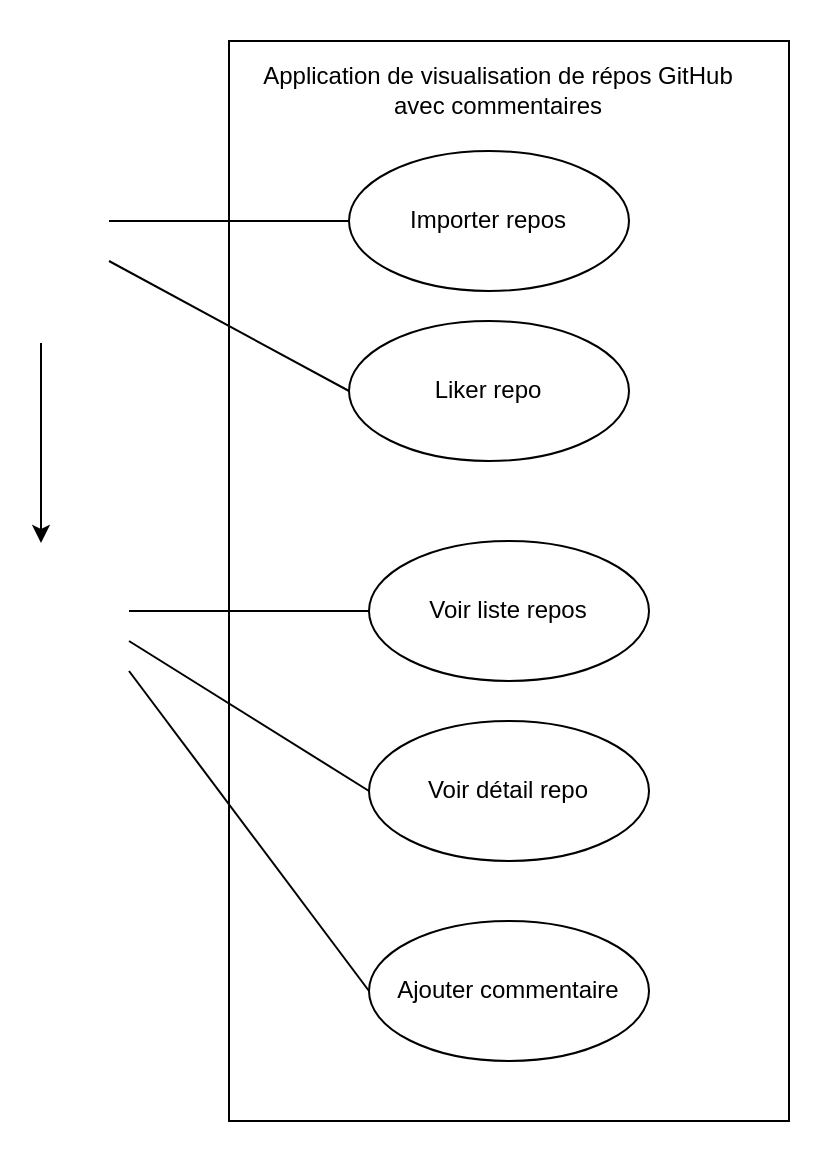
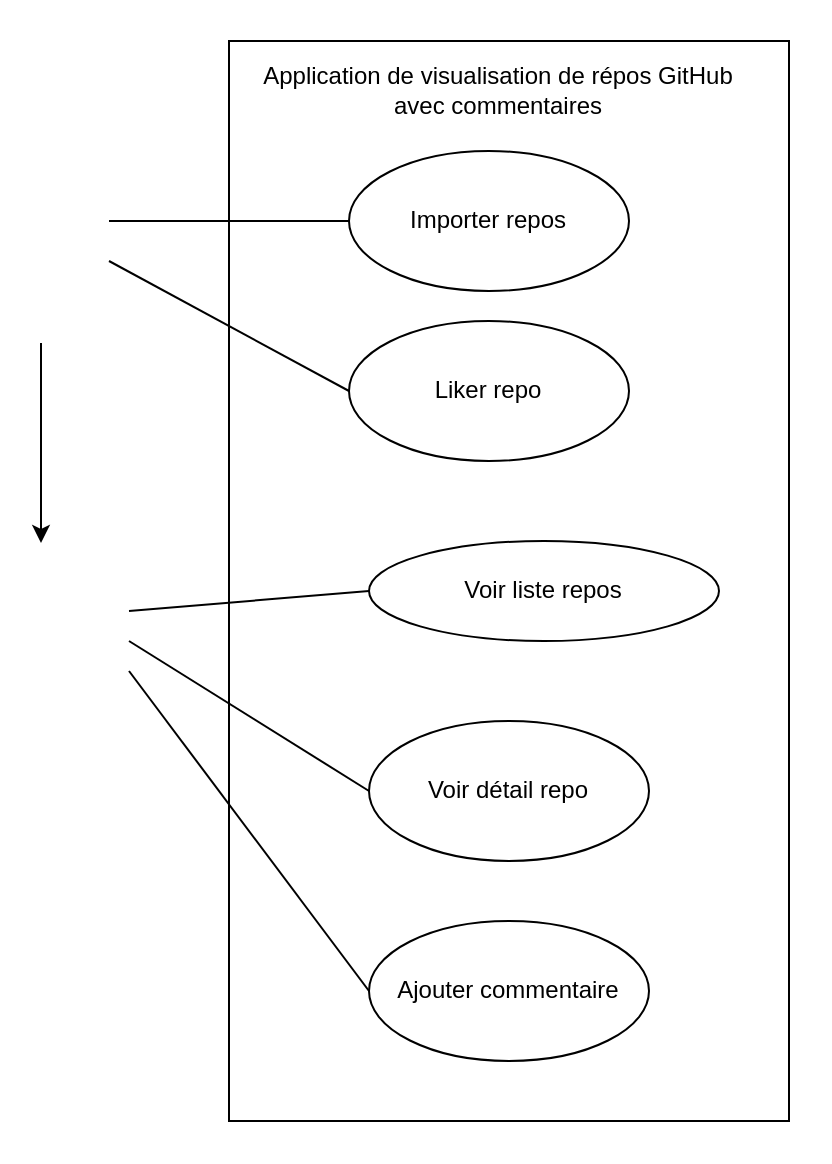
- <mxCell id="9" value="Voir liste&amp;nbsp;&lt;span style=&quot;background-color: initial;&quot;&gt;repos&lt;/span&gt;" style="ellipse;whiteSpace=wrap;html=1;" vertex="1" parent="1"><mxGeometry x="184" y="270" width="140" height="70" as="geometry" /></mxCell>
+ <mxCell id="9" value="Voir liste&amp;nbsp;&lt;span style=&quot;background-color: initial;&quot;&gt;repos&lt;/span&gt;" style="ellipse;whiteSpace=wrap;html=1;" vertex="1" parent="1"><mxGeometry x="184" y="270" width="175" height="50" as="geometry" /></mxCell>
